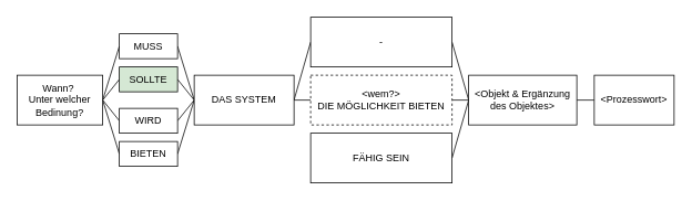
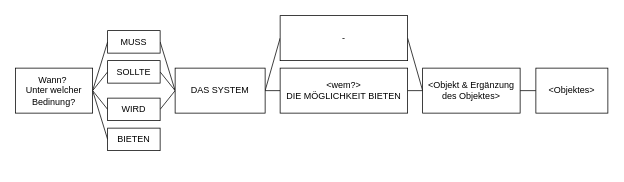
- <mxCell id="10" value="SOLLTE" style="rounded=0;whiteSpace=wrap;html=1;fillColor=#d5e8d4;" vertex="1" parent="1"><mxGeometry x="143" y="80" width="70" height="30" as="geometry" /></mxCell>
+ <mxCell id="10" value="SOLLTE" style="rounded=0;whiteSpace=wrap;html=1;" vertex="1" parent="1"><mxGeometry x="143" y="80" width="70" height="30" as="geometry" /></mxCell>
- <mxCell id="19" value="&amp;lt;wem?&amp;gt;&lt;br&gt;DIE MÖGLICHKEIT BIETEN" style="rounded=0;whiteSpace=wrap;html=1;dashed=1;" vertex="1" parent="1"><mxGeometry x="373" y="90" width="170" height="60" as="geometry" /></mxCell>
+ <mxCell id="19" value="&amp;lt;wem?&amp;gt;&lt;br&gt;DIE MÖGLICHKEIT BIETEN" style="rounded=0;whiteSpace=wrap;html=1;" vertex="1" parent="1"><mxGeometry x="373" y="90" width="170" height="60" as="geometry" /></mxCell>
- <mxCell id="26" value="&amp;lt;Prozesswort&amp;gt;" style="rounded=0;whiteSpace=wrap;html=1;" vertex="1" parent="1"><mxGeometry x="714" y="90" width="96" height="60" as="geometry" /></mxCell>
+ <mxCell id="26" value="&amp;lt;Objektes&amp;gt;" style="rounded=0;whiteSpace=wrap;html=1;" vertex="1" parent="1"><mxGeometry x="714" y="90" width="96" height="60" as="geometry" /></mxCell>
- <mxCell id="13" style="edgeStyle=none;rounded=0;orthogonalLoop=1;jettySize=auto;html=1;exitX=1;exitY=0.5;exitDx=0;exitDy=0;entryX=0;entryY=0.5;entryDx=0;entryDy=0;endArrow=none;endFill=0;" edge="1" parent="1" source="14" target="17"><mxGeometry relative="1" as="geometry" /></mxCell>
- <mxCell id="22" style="edgeStyle=none;rounded=0;orthogonalLoop=1;jettySize=auto;html=1;exitX=1;exitY=0.5;exitDx=0;exitDy=0;entryX=0;entryY=0.5;entryDx=0;entryDy=0;endArrow=none;endFill=0;" edge="1" parent="1" source="23" target="25"><mxGeometry relative="1" as="geometry" /></mxCell>
- <mxCell id="23" value="FÄHIG SEIN" style="rounded=0;whiteSpace=wrap;html=1;" vertex="1" parent="1"><mxGeometry x="373" y="160" width="170" height="60" as="geometry" /></mxCell>
